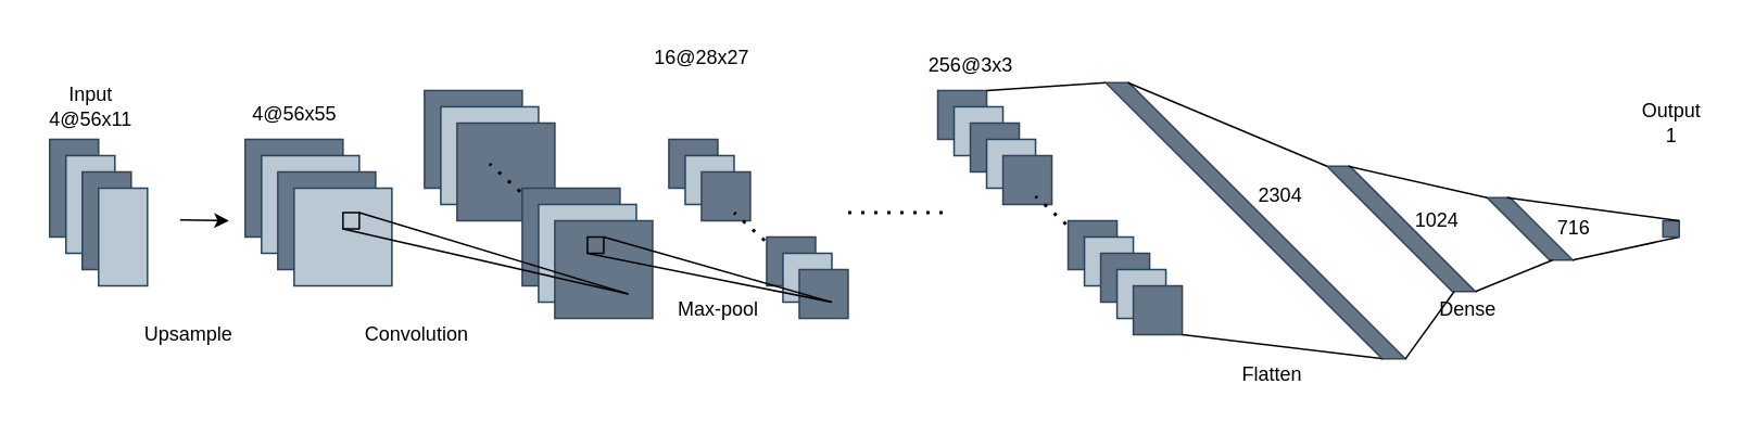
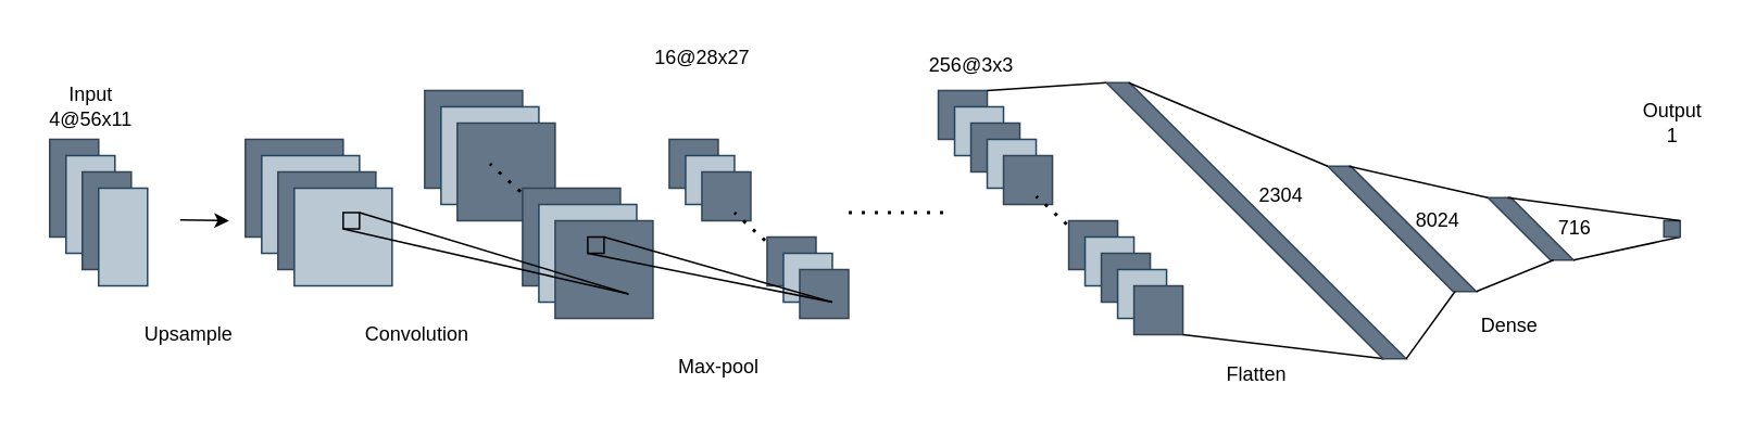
- <mxCell id="15" value="4@56x55" style="text;html=1;align=center;verticalAlign=middle;resizable=0;points=[];autosize=1;strokeColor=none;fillColor=none;" vertex="1" parent="1"><mxGeometry x="140" y="55" width="80" height="30" as="geometry" /></mxCell>
- <mxCell id="58" value="1024" style="text;html=1;align=center;verticalAlign=middle;resizable=0;points=[];autosize=1;strokeColor=none;fillColor=none;" vertex="1" parent="1"><mxGeometry x="856.22" y="120" width="50" height="30" as="geometry" /></mxCell>
+ <mxCell id="58" value="8024" style="text;html=1;align=center;verticalAlign=middle;resizable=0;points=[];autosize=1;strokeColor=none;fillColor=none;" vertex="1" parent="1"><mxGeometry x="856.22" y="120" width="50" height="30" as="geometry" /></mxCell>
- <mxCell id="38" value="Max-pool" style="text;html=1;align=center;verticalAlign=middle;resizable=0;points=[];autosize=1;strokeColor=none;fillColor=none;" vertex="1" parent="1"><mxGeometry x="405" y="175" width="70" height="30" as="geometry" /></mxCell>
+ <mxCell id="38" value="Max-pool" style="text;html=1;align=center;verticalAlign=middle;resizable=0;points=[];autosize=1;strokeColor=none;fillColor=none;" vertex="1" parent="1"><mxGeometry x="405" y="210" width="70" height="30" as="geometry" /></mxCell>
- <mxCell id="67" value="Dense" style="text;html=1;align=center;verticalAlign=middle;resizable=0;points=[];autosize=1;strokeColor=none;fillColor=none;" vertex="1" parent="1"><mxGeometry x="870" y="175" width="60" height="30" as="geometry" /></mxCell>
+ <mxCell id="67" value="Dense" style="text;html=1;align=center;verticalAlign=middle;resizable=0;points=[];autosize=1;strokeColor=none;fillColor=none;" vertex="1" parent="1"><mxGeometry x="895" y="185" width="60" height="30" as="geometry" /></mxCell>
- <mxCell id="53" value="Flatten" style="text;html=1;align=center;verticalAlign=middle;resizable=0;points=[];autosize=1;strokeColor=none;fillColor=none;" vertex="1" parent="1"><mxGeometry x="750" y="215" width="60" height="30" as="geometry" /></mxCell>
+ <mxCell id="53" value="Flatten" style="text;html=1;align=center;verticalAlign=middle;resizable=0;points=[];autosize=1;strokeColor=none;fillColor=none;" vertex="1" parent="1"><mxGeometry x="740" y="215" width="60" height="30" as="geometry" /></mxCell>
